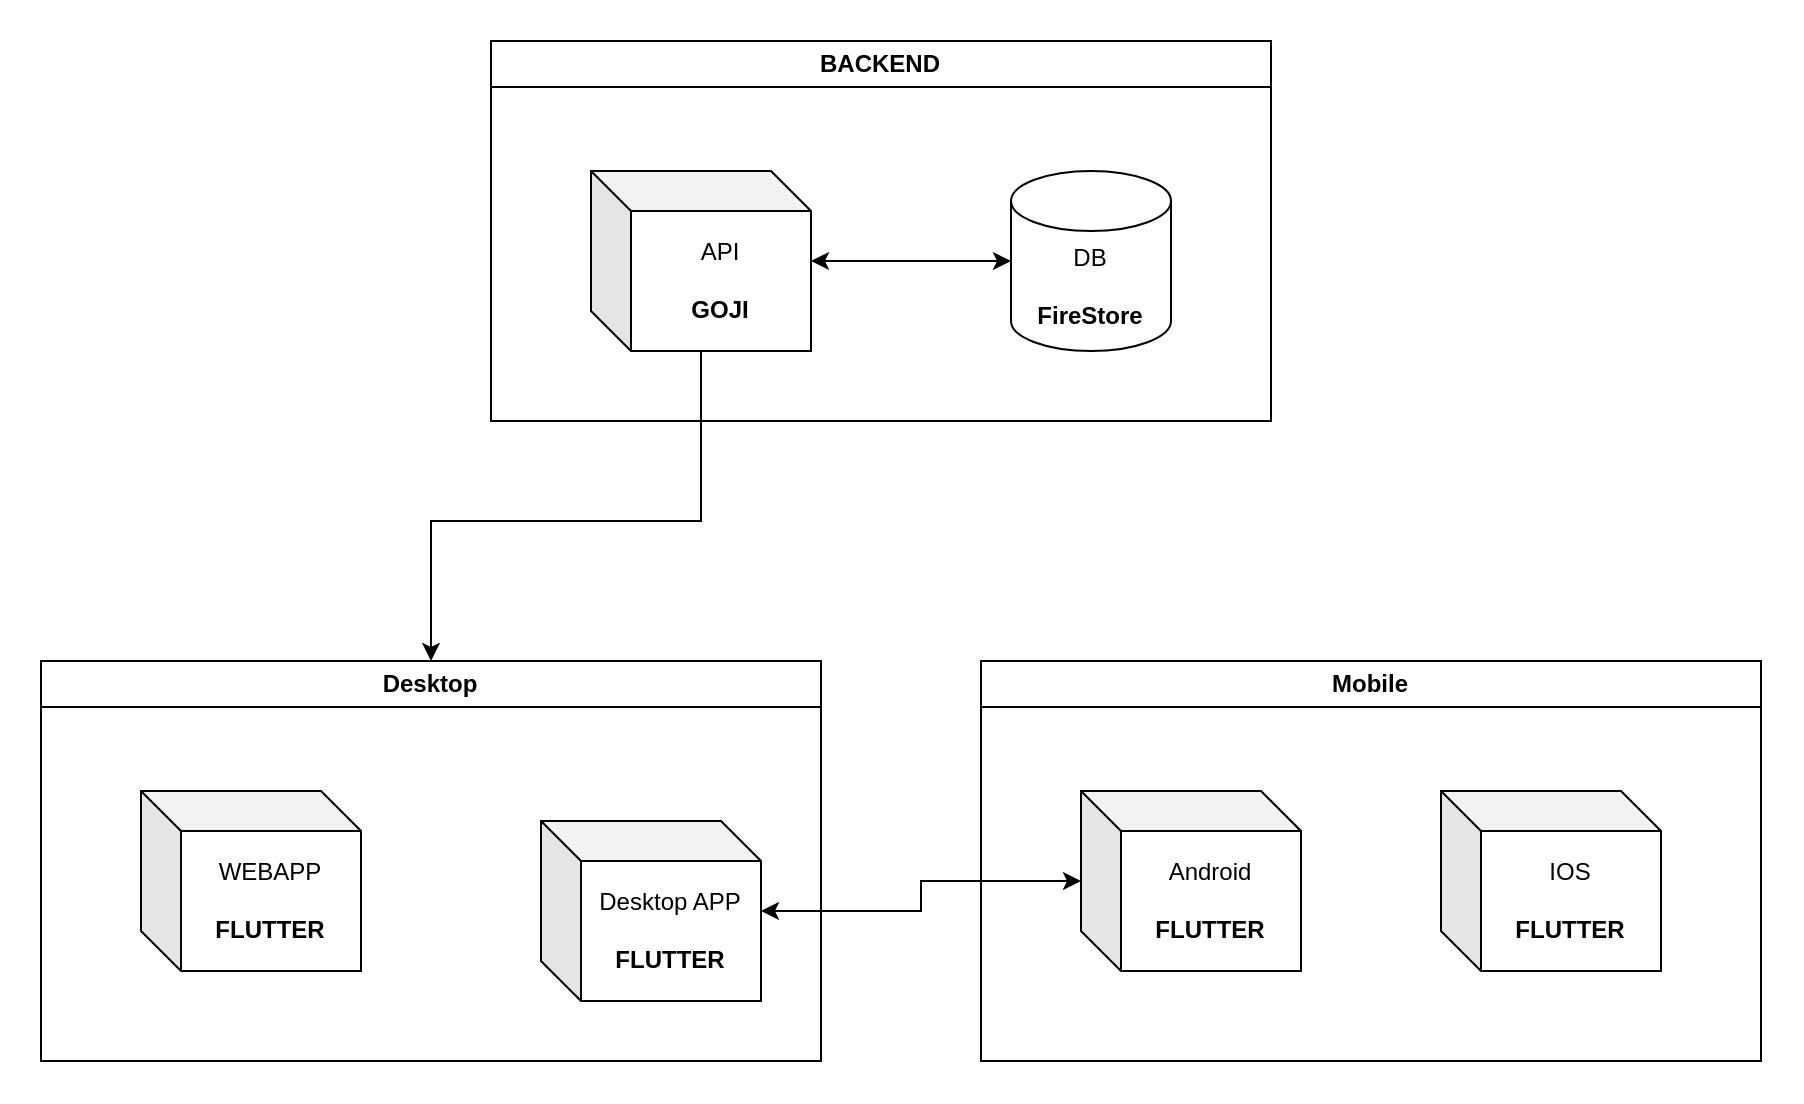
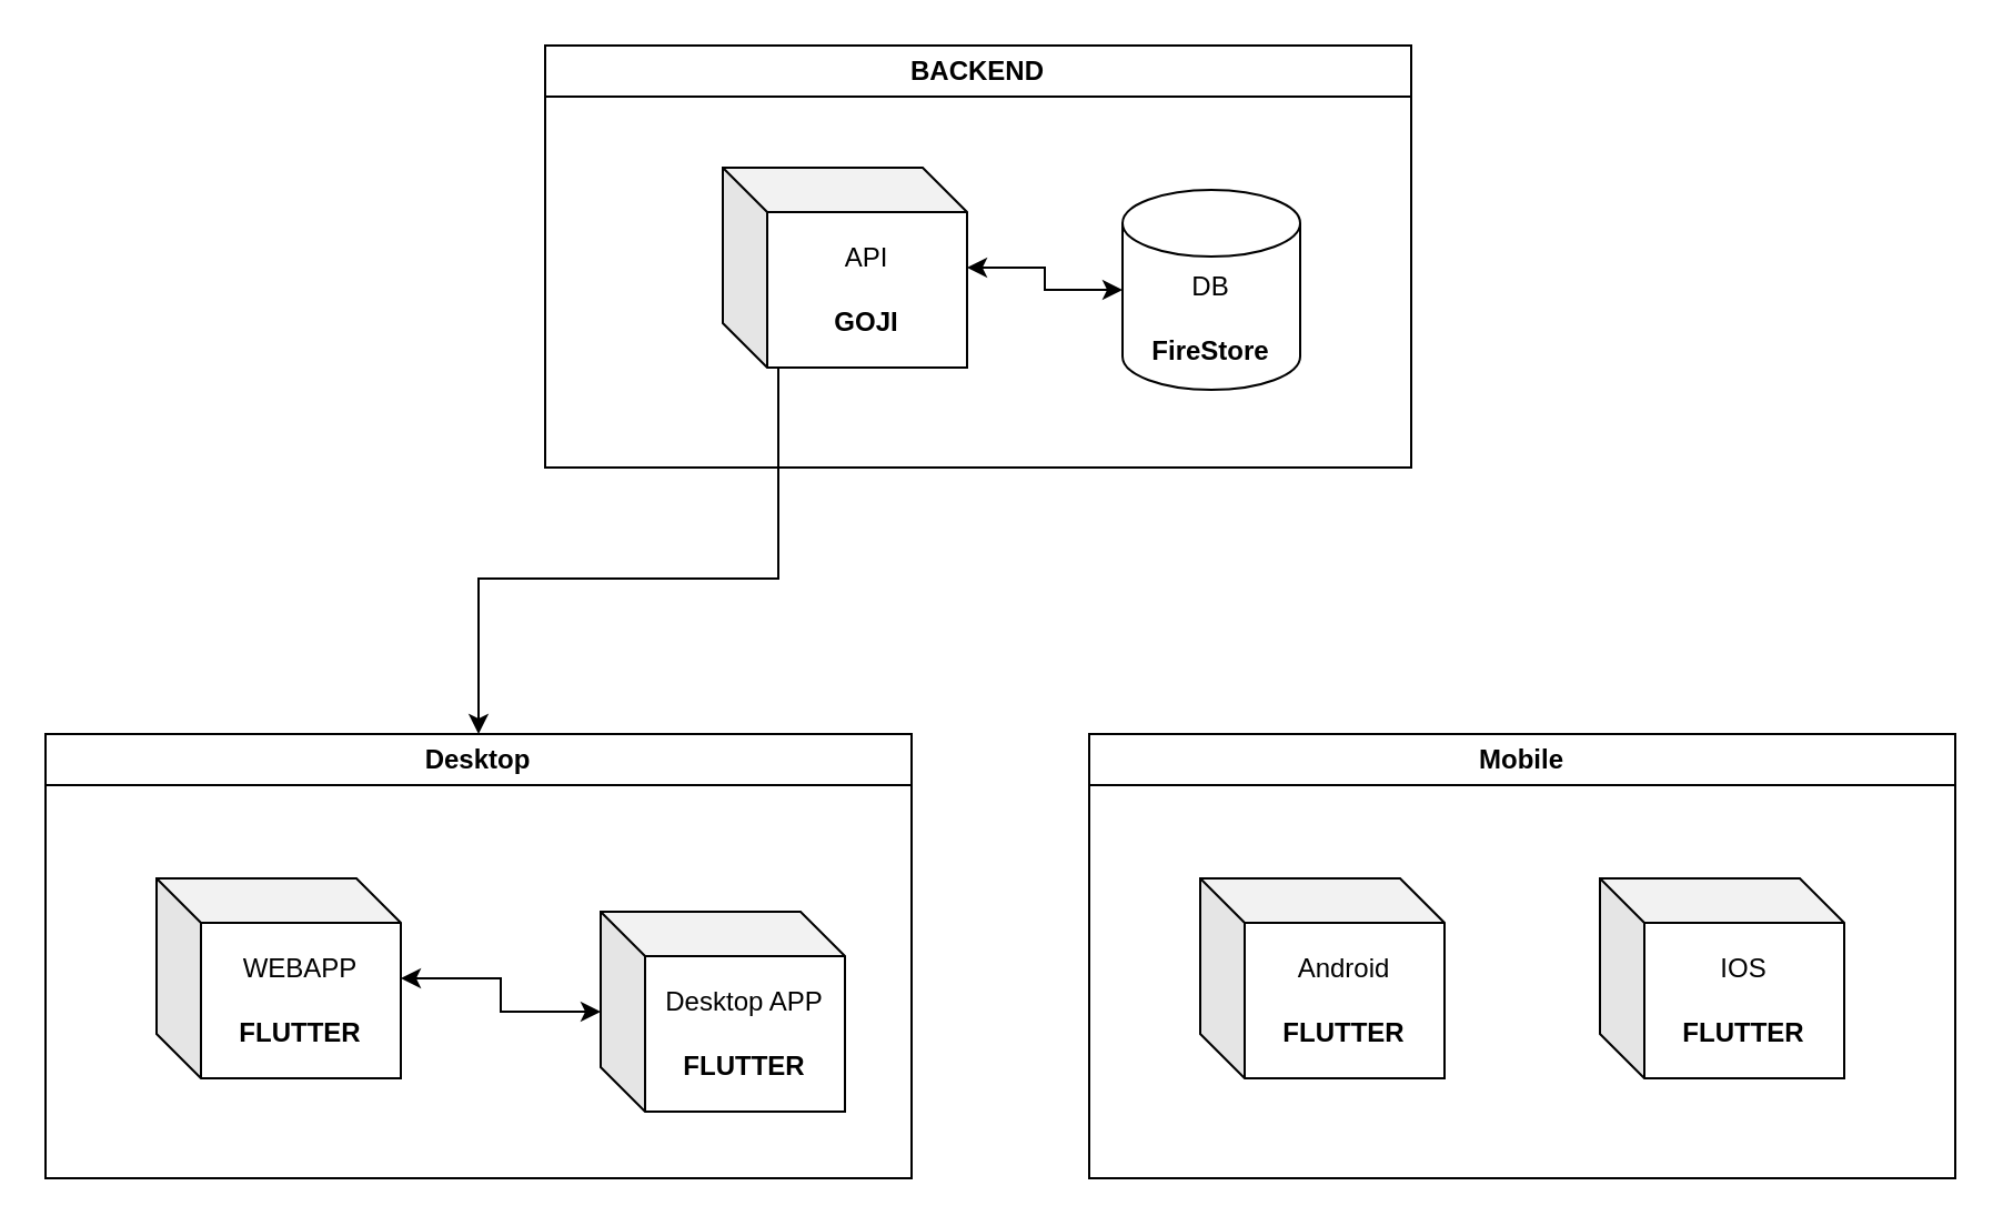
- <mxCell id="3" value="API&lt;div&gt;&lt;br&gt;&lt;/div&gt;&lt;div&gt;&lt;b&gt;GOJI&lt;/b&gt;&lt;/div&gt;" style="shape=cube;whiteSpace=wrap;html=1;boundedLbl=1;backgroundOutline=1;darkOpacity=0.05;darkOpacity2=0.1;" parent="2" vertex="1"><mxGeometry x="50" y="65" width="110" height="90" as="geometry" /></mxCell>
+ <mxCell id="3" value="API&lt;div&gt;&lt;br&gt;&lt;/div&gt;&lt;div&gt;&lt;b&gt;GOJI&lt;/b&gt;&lt;/div&gt;" style="shape=cube;whiteSpace=wrap;html=1;boundedLbl=1;backgroundOutline=1;darkOpacity=0.05;darkOpacity2=0.1;" parent="2" vertex="1"><mxGeometry x="80" y="55" width="110" height="90" as="geometry" /></mxCell>
- <mxCell id="8" value="" style="edgeStyle=orthogonalEdgeStyle;rounded=0;orthogonalLoop=1;jettySize=auto;html=1;startArrow=classic;startFill=1;" parent="6" source="9" target="11" edge="1"><mxGeometry relative="1" as="geometry" /></mxCell>
+ <mxCell id="8" value="" style="edgeStyle=orthogonalEdgeStyle;rounded=0;orthogonalLoop=1;jettySize=auto;html=1;startArrow=classic;startFill=1;" parent="6" source="9" target="7" edge="1"><mxGeometry relative="1" as="geometry" /></mxCell>
